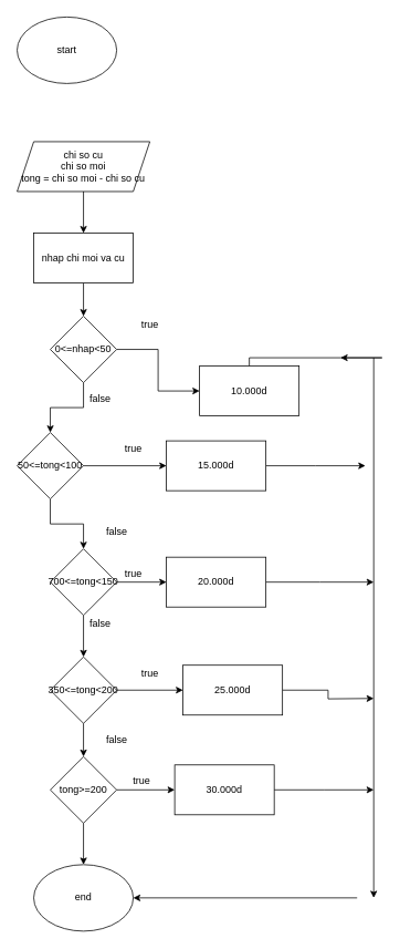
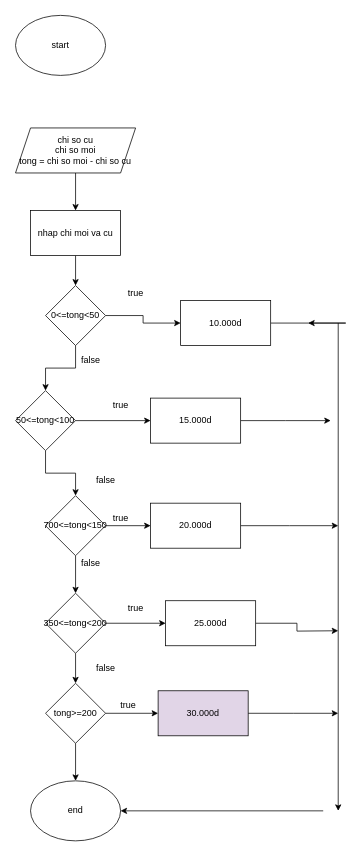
- <mxCell id="9" value="0&amp;lt;=nhap&amp;lt;50" style="rhombus;whiteSpace=wrap;html=1;" vertex="1" parent="1"><mxGeometry x="60" y="380" width="80" height="80" as="geometry" /></mxCell>
+ <mxCell id="9" value="0&amp;lt;=tong&amp;lt;50" style="rhombus;whiteSpace=wrap;html=1;" vertex="1" parent="1"><mxGeometry x="60" y="380" width="80" height="80" as="geometry" /></mxCell>
- <mxCell id="26" value="10.000d" style="rounded=0;whiteSpace=wrap;html=1;" vertex="1" parent="1"><mxGeometry x="240" y="440" width="120" height="60" as="geometry" /></mxCell>
+ <mxCell id="26" value="10.000d" style="rounded=0;whiteSpace=wrap;html=1;" vertex="1" parent="1"><mxGeometry x="240" y="400" width="120" height="60" as="geometry" /></mxCell>
- <mxCell id="24" value="30.000d" style="rounded=0;whiteSpace=wrap;html=1;" vertex="1" parent="1"><mxGeometry x="210" y="920" width="120" height="60" as="geometry" /></mxCell>
+ <mxCell id="24" value="30.000d" style="rounded=0;whiteSpace=wrap;html=1;fillColor=#e1d5e7;" vertex="1" parent="1"><mxGeometry x="210" y="920" width="120" height="60" as="geometry" /></mxCell>
